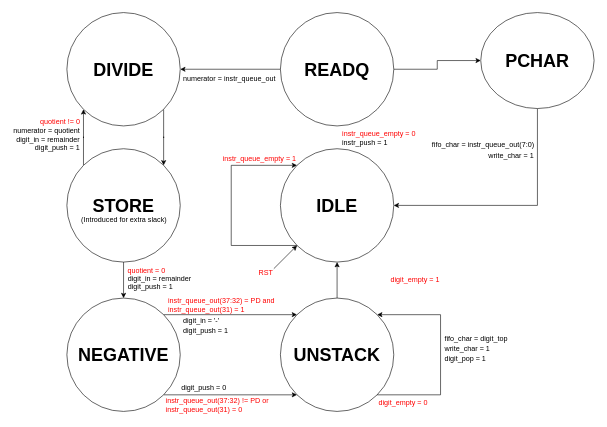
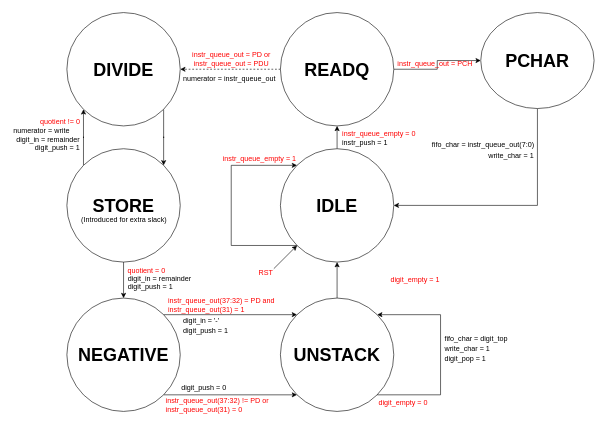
+ <mxCell id="16" value="instr_queue_out = PD or instr_queue_out = PDU" style="text;html=1;align=center;verticalAlign=middle;whiteSpace=wrap;rounded=0;fontColor=#FF0000;" vertex="1" parent="1"><mxGeometry x="319" y="83" width="133" height="30" as="geometry" /></mxCell>
+ <mxCell id="15" value="instr_queue_out = PCH" style="text;html=1;align=center;verticalAlign=middle;whiteSpace=wrap;rounded=0;fontColor=#FF0000;" vertex="1" parent="1"><mxGeometry x="660" y="90" width="130" height="30" as="geometry" /></mxCell>
- <mxCell id="5" style="edgeStyle=orthogonalEdgeStyle;rounded=0;orthogonalLoop=1;jettySize=auto;html=1;exitX=0;exitY=0.5;exitDx=0;exitDy=0;entryX=1;entryY=0.5;entryDx=0;entryDy=0;" edge="1" parent="1" source="6" target="12"><mxGeometry relative="1" as="geometry" /></mxCell>
+ <mxCell id="5" style="edgeStyle=orthogonalEdgeStyle;rounded=0;orthogonalLoop=1;jettySize=auto;html=1;exitX=0;exitY=0.5;exitDx=0;exitDy=0;entryX=1;entryY=0.5;entryDx=0;entryDy=0;dashed=1;" edge="1" parent="1" source="6" target="12"><mxGeometry relative="1" as="geometry" /></mxCell>
- <mxCell id="24" value="numerator = quotient" style="text;html=1;align=left;verticalAlign=middle;whiteSpace=wrap;rounded=0;" vertex="1" parent="1"><mxGeometry x="20" y="203" width="118" height="30" as="geometry" /></mxCell>
+ <mxCell id="24" value="numerator = write" style="text;html=1;align=left;verticalAlign=middle;whiteSpace=wrap;rounded=0;" vertex="1" parent="1"><mxGeometry x="20" y="203" width="118" height="30" as="geometry" /></mxCell>
+ <mxCell id="2" style="edgeStyle=orthogonalEdgeStyle;rounded=0;orthogonalLoop=1;jettySize=auto;html=1;exitX=0.5;exitY=0;exitDx=0;exitDy=0;entryX=0.5;entryY=1;entryDx=0;entryDy=0;" edge="1" parent="1" source="3" target="6"><mxGeometry relative="1" as="geometry" /></mxCell>
